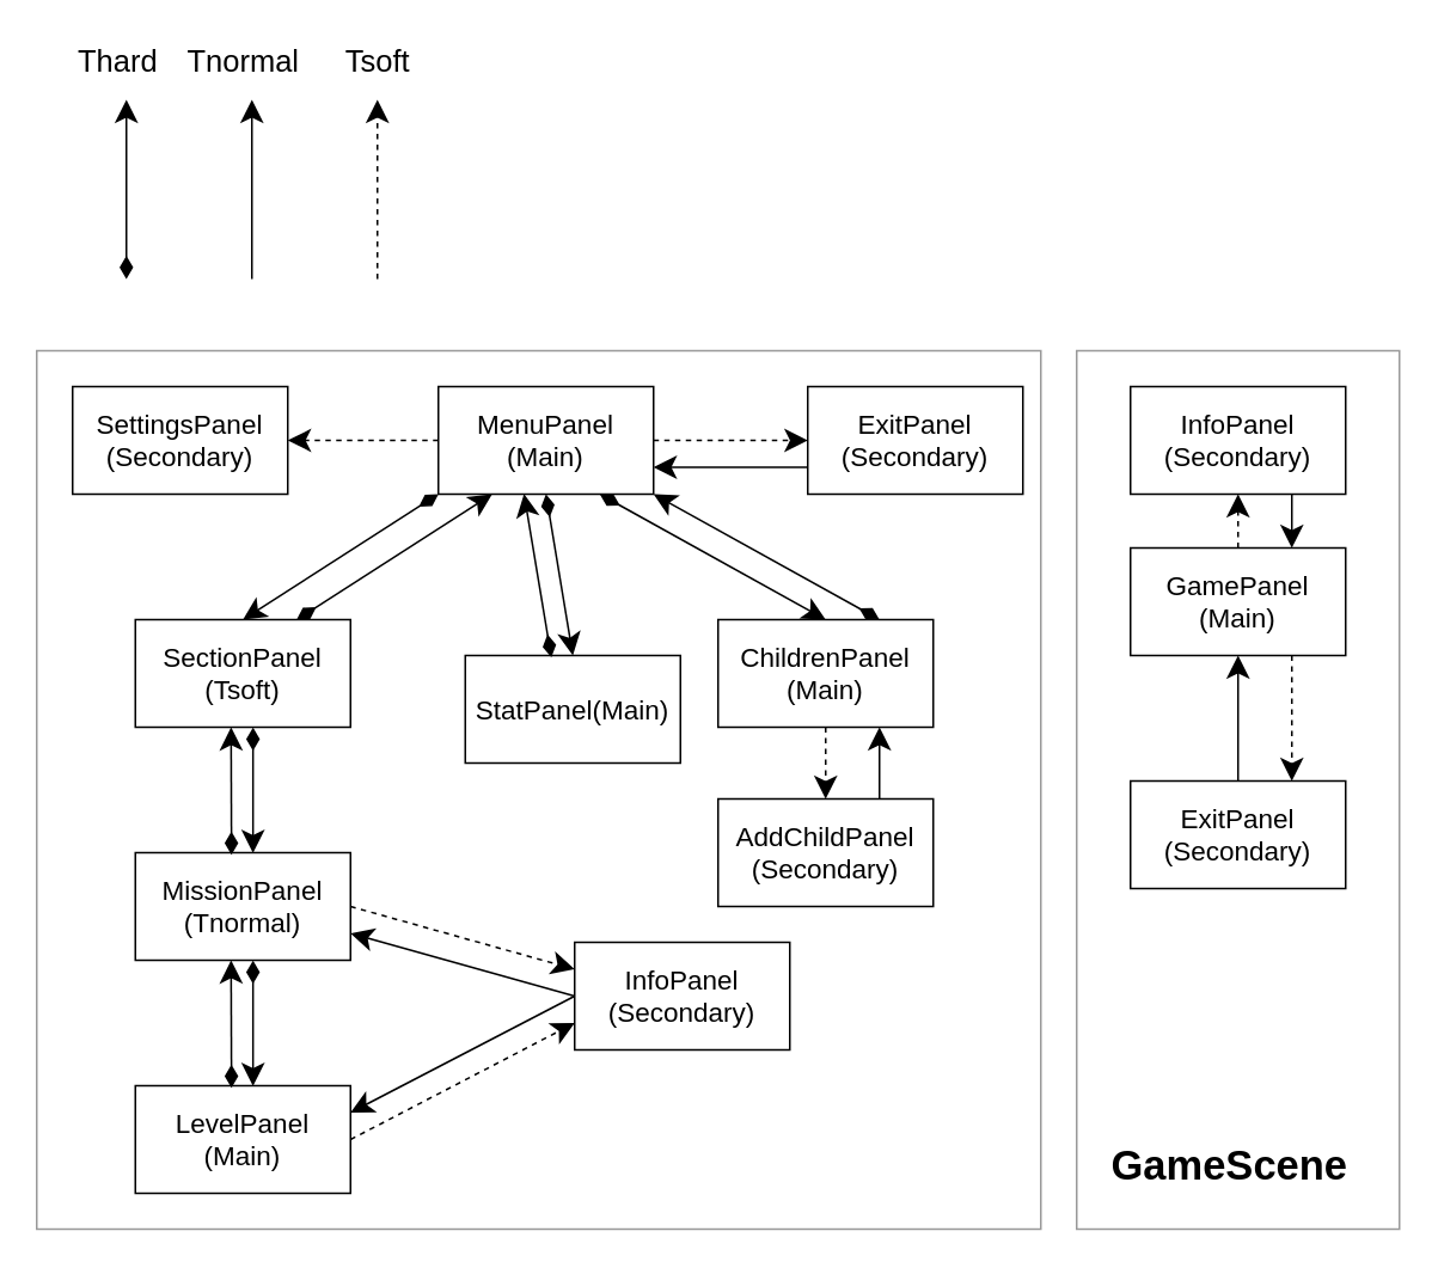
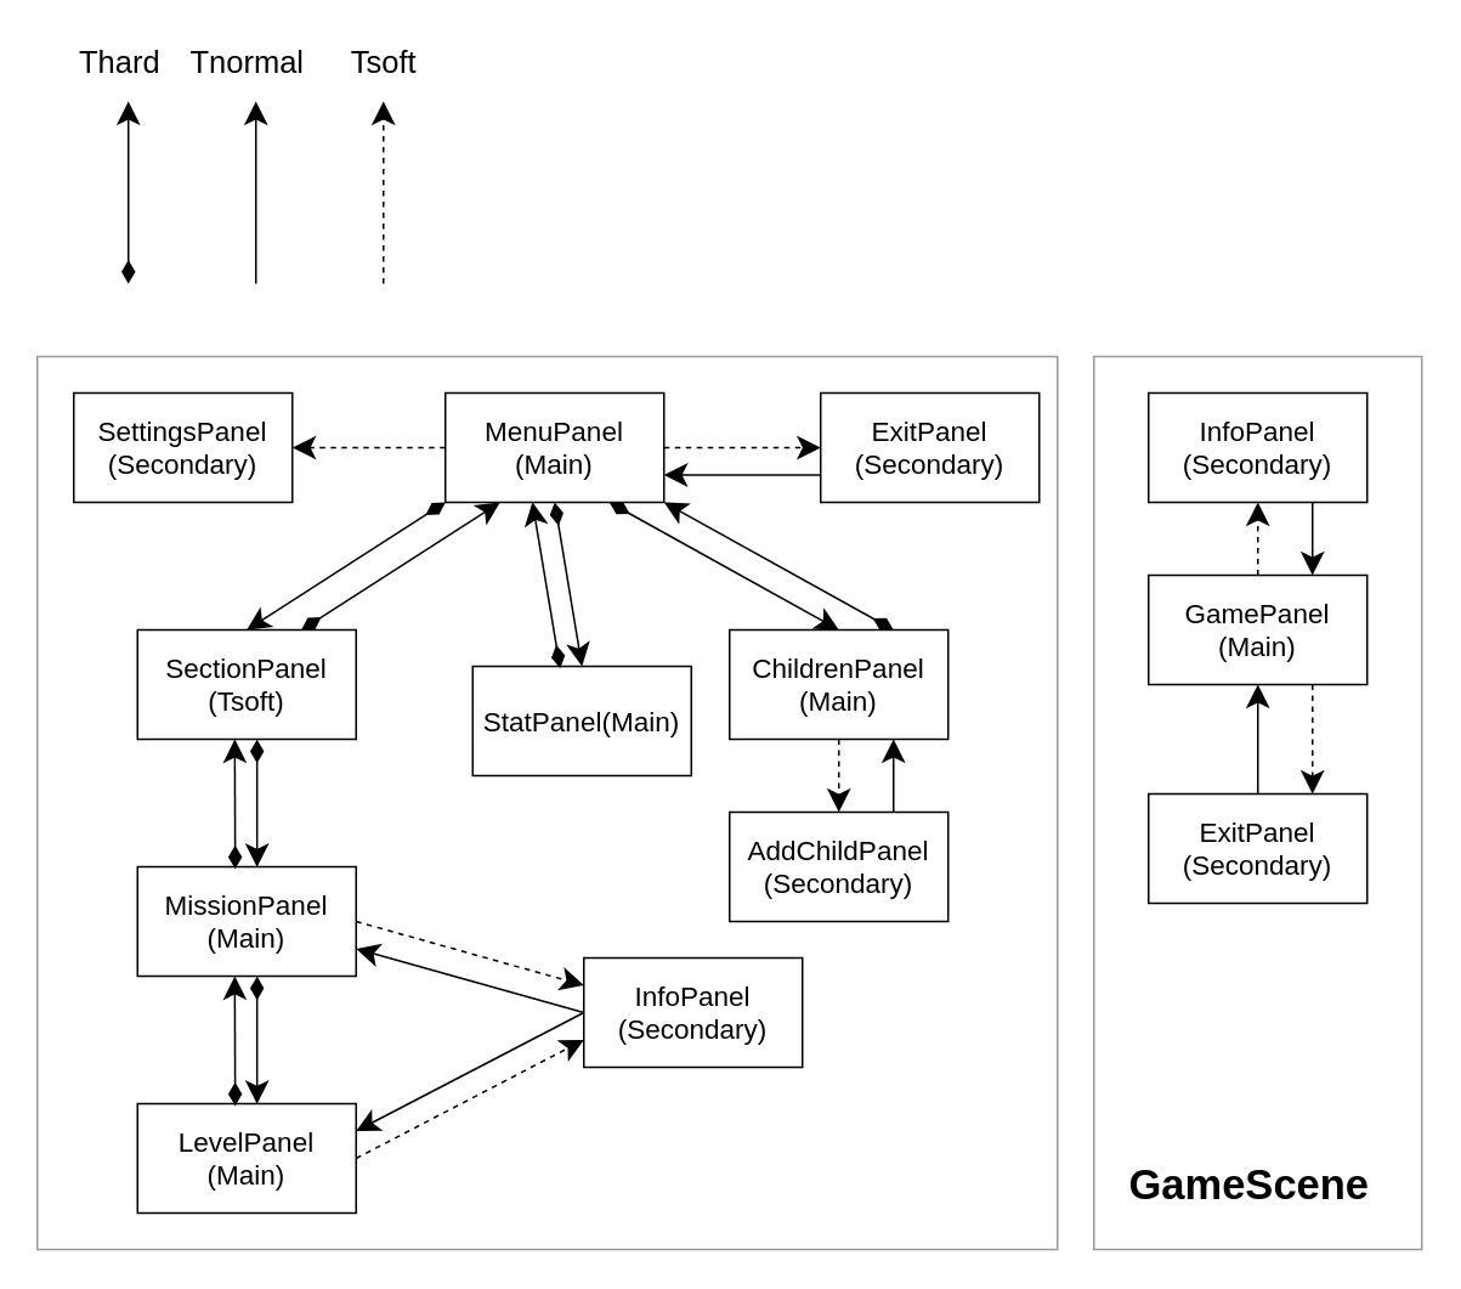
- <mxCell id="40" value="&lt;font style=&quot;font-size: 15px&quot;&gt;GamePanel&lt;br&gt;(Main)&lt;/font&gt;" style="rounded=0;whiteSpace=wrap;html=1;" vertex="1" parent="1"><mxGeometry x="630" y="305" width="120" height="60" as="geometry" /></mxCell>
+ <mxCell id="40" value="&lt;font style=&quot;font-size: 15px&quot;&gt;GamePanel&lt;br&gt;(Main)&lt;/font&gt;" style="rounded=0;whiteSpace=wrap;html=1;" vertex="1" parent="1"><mxGeometry x="630" y="315" width="120" height="60" as="geometry" /></mxCell>
- <mxCell id="24" value="&lt;font style=&quot;font-size: 15px&quot;&gt;MissionPanel&lt;br&gt;(Tnormal)&lt;/font&gt;" style="rounded=0;whiteSpace=wrap;html=1;" vertex="1" parent="1"><mxGeometry x="75" y="475" width="120" height="60" as="geometry" /></mxCell>
+ <mxCell id="24" value="&lt;font style=&quot;font-size: 15px&quot;&gt;MissionPanel&lt;br&gt;(Main)&lt;/font&gt;" style="rounded=0;whiteSpace=wrap;html=1;" vertex="1" parent="1"><mxGeometry x="75" y="475" width="120" height="60" as="geometry" /></mxCell>
